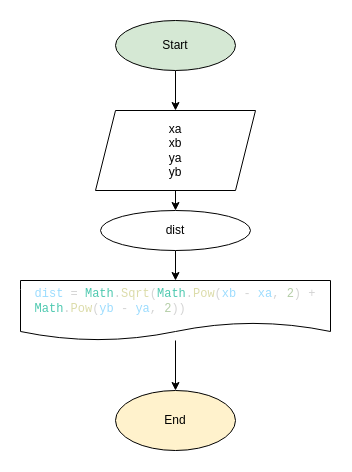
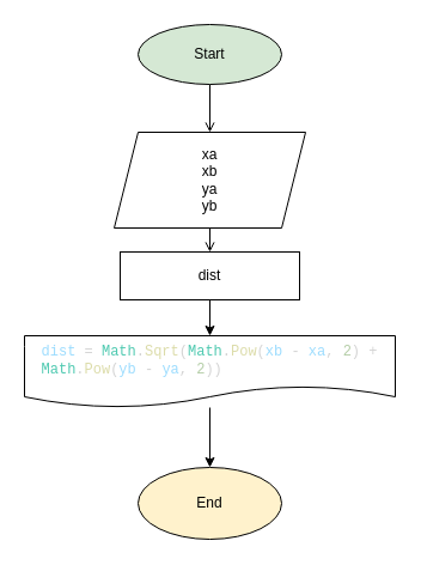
- <mxCell id="2" value="" style="edgeStyle=none;html=1;exitX=0.5;exitY=1;exitDx=0;exitDy=0;" edge="1" parent="1" source="3" target="5"><mxGeometry relative="1" as="geometry"><mxPoint x="185" y="60" as="sourcePoint" /></mxGeometry></mxCell>
+ <mxCell id="2" value="" style="edgeStyle=none;html=1;exitX=0.5;exitY=1;exitDx=0;exitDy=0;endArrow=open;" edge="1" parent="1" source="3" target="5"><mxGeometry relative="1" as="geometry"><mxPoint x="185" y="60" as="sourcePoint" /></mxGeometry></mxCell>
- <mxCell id="4" value="" style="edgeStyle=none;html=1;" edge="1" parent="1" source="5" target="7"><mxGeometry relative="1" as="geometry" /></mxCell>
+ <mxCell id="4" value="" style="edgeStyle=none;html=1;endArrow=open;" edge="1" parent="1" source="5" target="7"><mxGeometry relative="1" as="geometry" /></mxCell>
- <mxCell id="7" value="dist" style="ellipse;whiteSpace=wrap;html=1;" vertex="1" parent="1"><mxGeometry x="100" y="210" width="150" height="40" as="geometry" /></mxCell>
+ <mxCell id="7" value="dist" style="whiteSpace=wrap;html=1;" vertex="1" parent="1"><mxGeometry x="100" y="210" width="150" height="40" as="geometry" /></mxCell>
